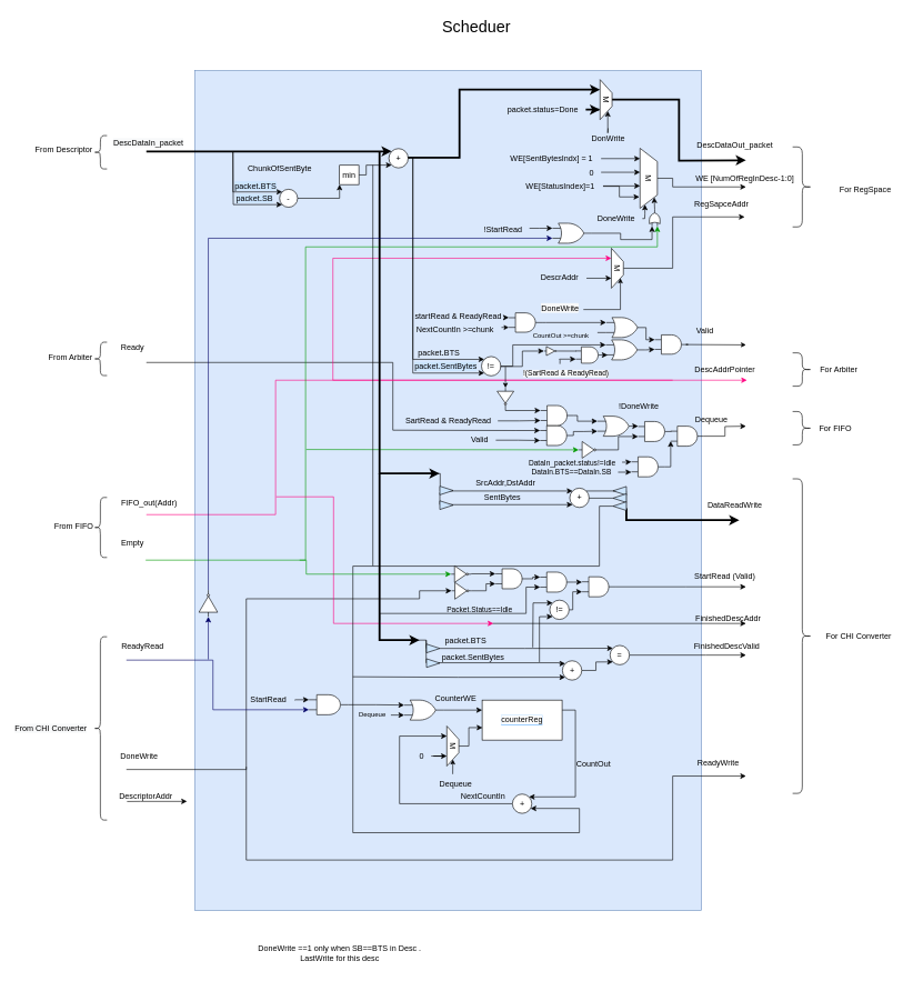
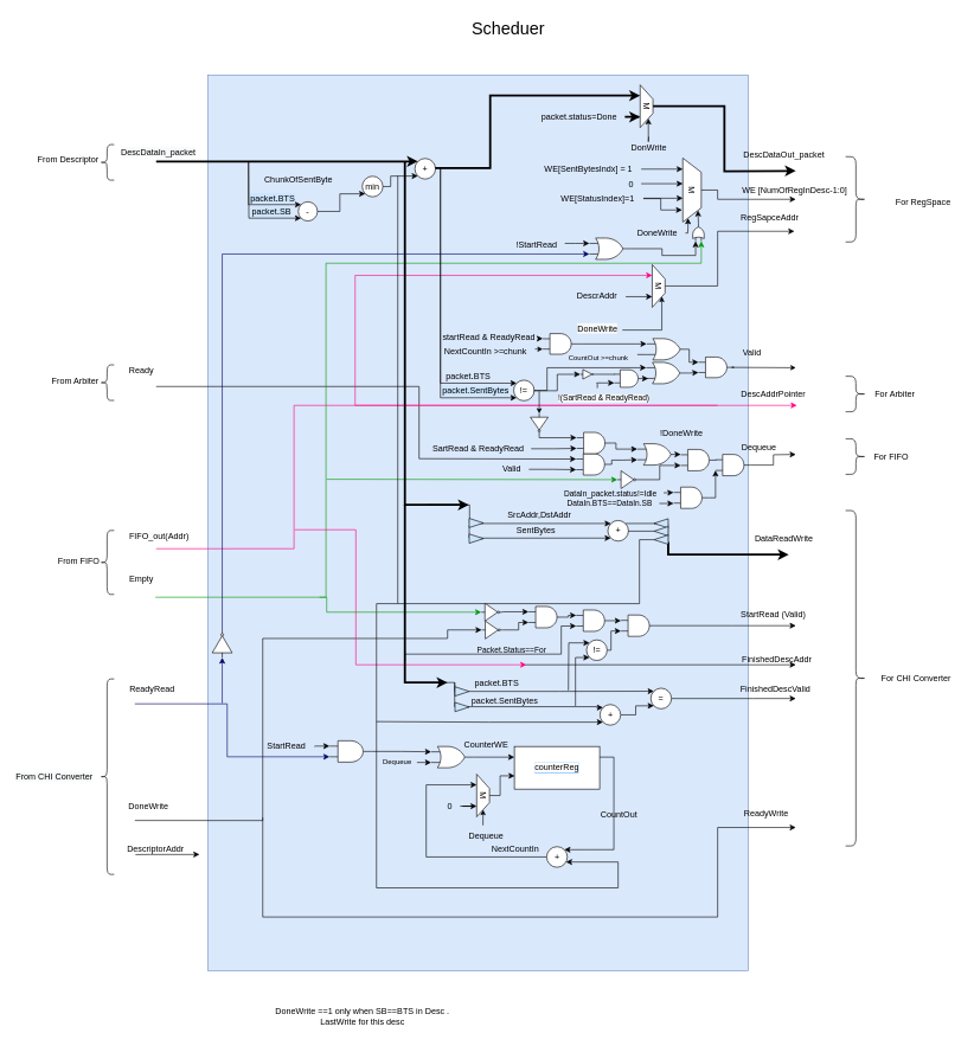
- <mxCell id="76" value="min" style="whiteSpace=wrap;html=1;aspect=fixed;rounded=0;" vertex="1" parent="1"><mxGeometry x="509" y="247.5" width="29" height="29" as="geometry" /></mxCell>
+ <mxCell id="76" value="min" style="ellipse;whiteSpace=wrap;html=1;aspect=fixed;" vertex="1" parent="1"><mxGeometry x="509" y="247.5" width="29" height="29" as="geometry" /></mxCell>
- <mxCell id="207" value="Packet.Status==Idle" style="text;html=1;align=center;verticalAlign=middle;resizable=0;points=[];autosize=1;strokeColor=none;fillColor=none;fontSize=11;fontColor=#000000;" vertex="1" parent="1"><mxGeometry x="658.5" y="900" width="120" height="30" as="geometry" /></mxCell>
+ <mxCell id="207" value="Packet.Status==For" style="text;html=1;align=center;verticalAlign=middle;resizable=0;points=[];autosize=1;strokeColor=none;fillColor=none;fontSize=11;fontColor=#000000;" vertex="1" parent="1"><mxGeometry x="658.5" y="900" width="120" height="30" as="geometry" /></mxCell>
- <mxCell id="183" value="CountOut" style="text;html=1;align=center;verticalAlign=middle;resizable=0;points=[];autosize=1;strokeColor=none;fillColor=none;fontSize=12;fontColor=#000000;" vertex="1" parent="1"><mxGeometry x="854.5" y="1131" width="70" height="30" as="geometry" /></mxCell>
+ <mxCell id="183" value="CountOut" style="text;html=1;align=center;verticalAlign=middle;resizable=0;points=[];autosize=1;strokeColor=none;fillColor=none;fontSize=12;fontColor=#000000;" vertex="1" parent="1"><mxGeometry x="834.5" y="1131" width="70" height="30" as="geometry" /></mxCell>
